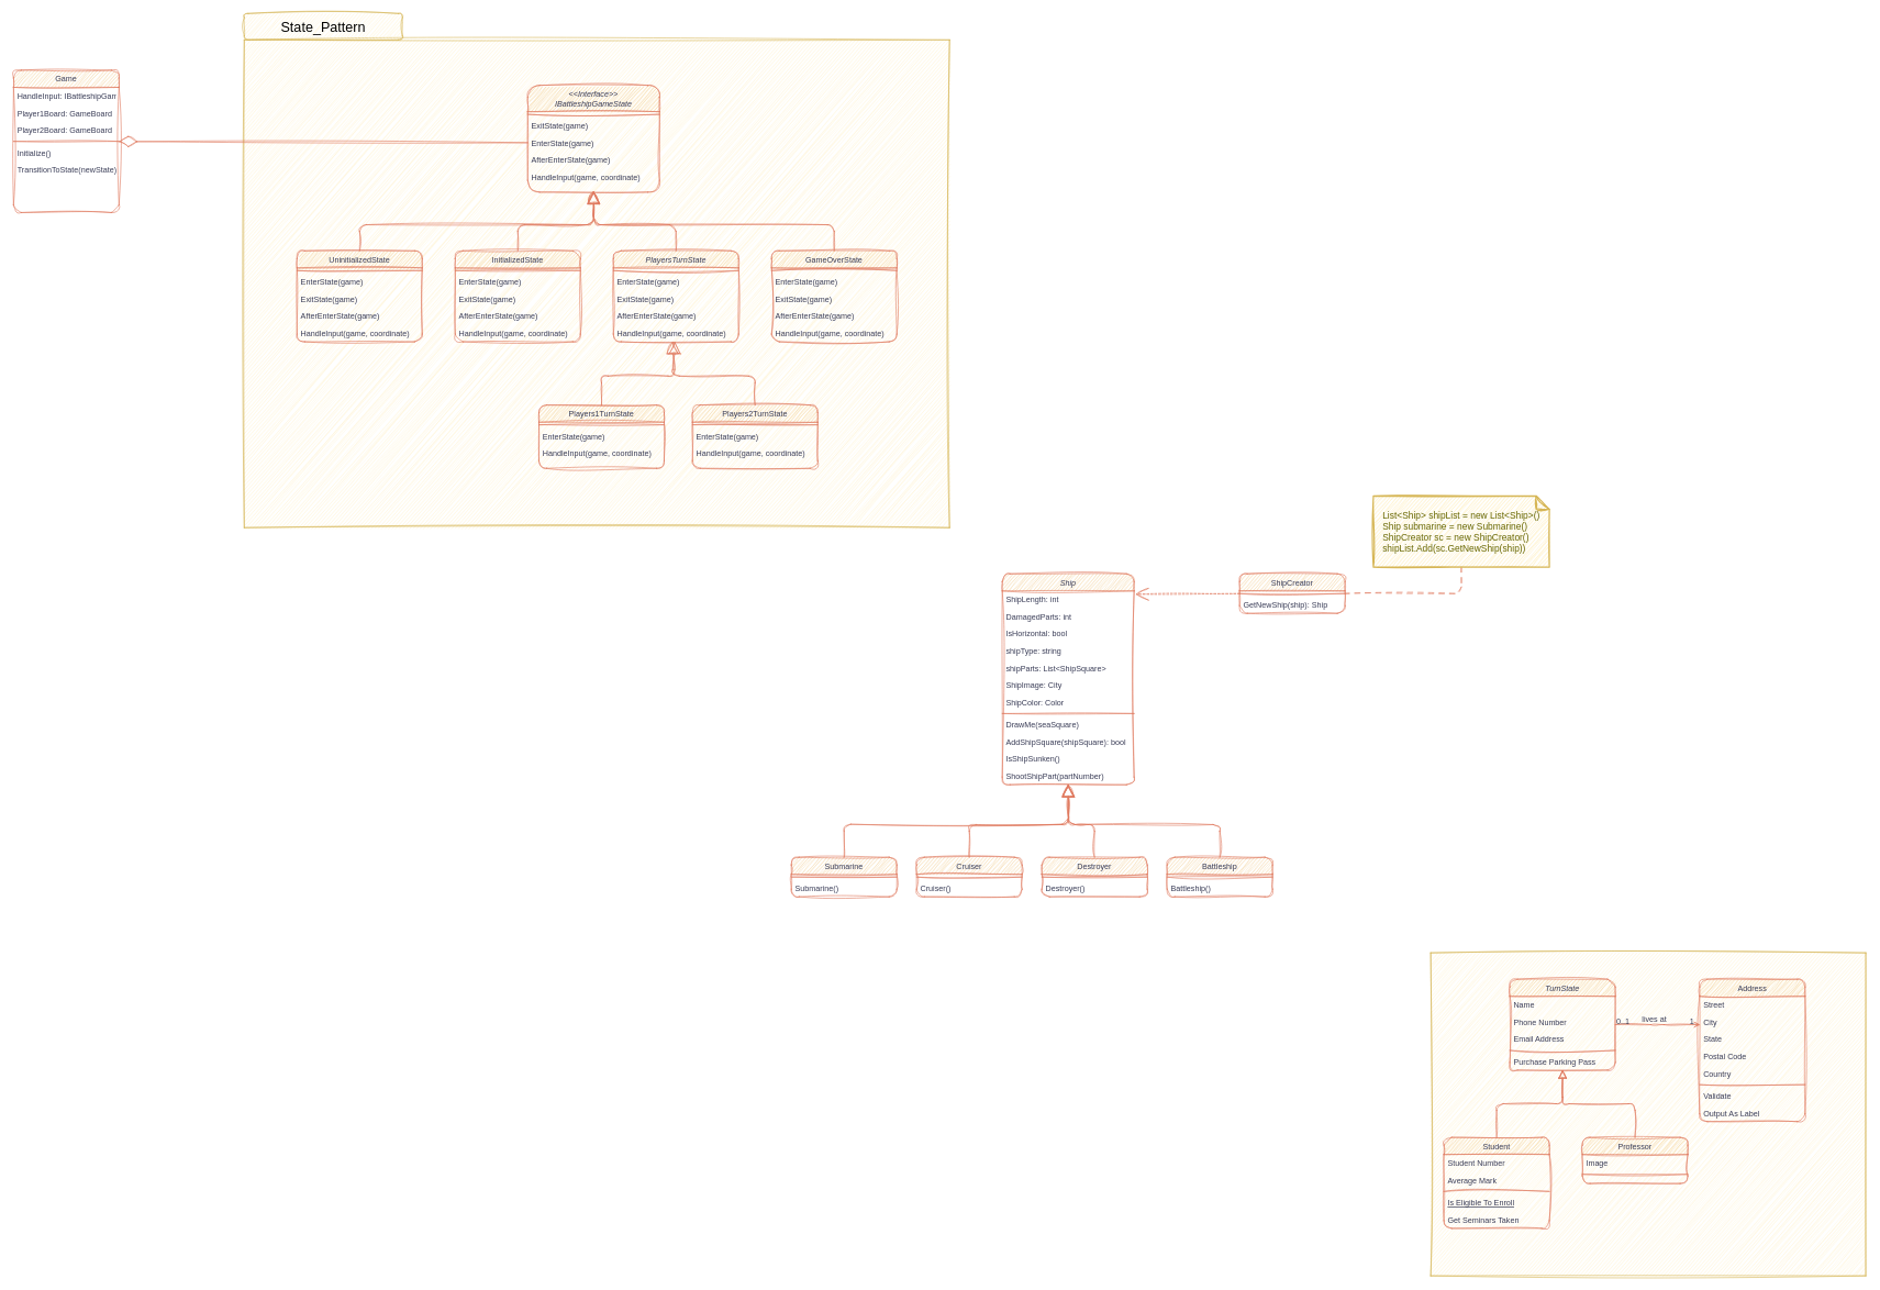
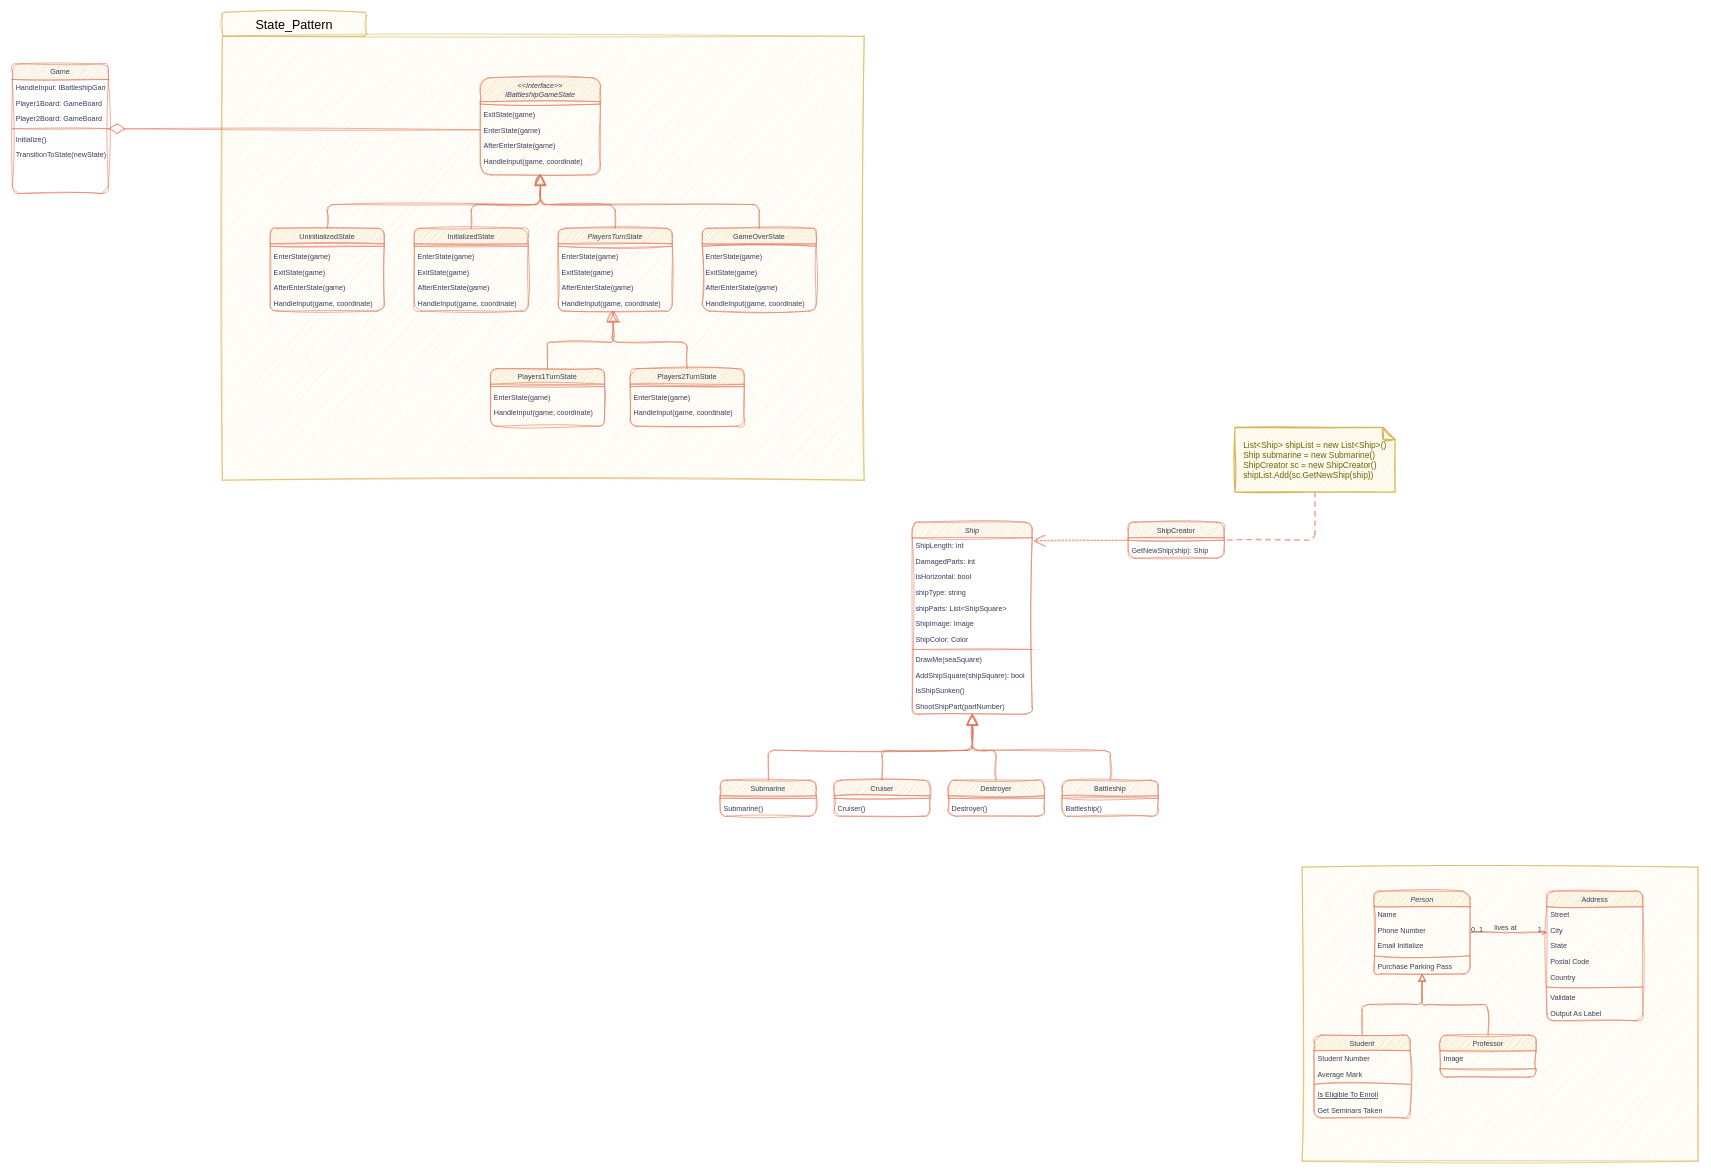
- <mxCell id="37" value="&lt;div style=&quot;text-align: left;&quot;&gt;List&amp;lt;Ship&amp;gt; shipList = new List&amp;lt;Ship&amp;gt;()&lt;/div&gt;&lt;div style=&quot;text-align: left;&quot;&gt;&lt;span style=&quot;background-color: initial;&quot;&gt;Ship submarine = new Submarine()&lt;/span&gt;&lt;/div&gt;&lt;div style=&quot;text-align: left;&quot;&gt;&lt;span style=&quot;background-color: initial;&quot;&gt;ShipCreator sc = new ShipCreator()&lt;/span&gt;&lt;/div&gt;&lt;div style=&quot;text-align: left;&quot;&gt;&lt;span style=&quot;background-color: initial;&quot;&gt;shipList.Add(sc.GetNewShip(ship))&lt;/span&gt;&lt;/div&gt;" style="shape=note;strokeWidth=2;fontSize=14;size=20;whiteSpace=wrap;html=1;fillColor=#fff2cc;strokeColor=#d6b656;fontColor=#666600;rounded=1;sketch=1;hachureGap=4;jiggle=2;curveFitting=1;fontFamily=Helvetica;labelBackgroundColor=none;" vertex="1" parent="1"><mxGeometry x="2083" y="752" width="267" height="108" as="geometry" /></mxCell>
+ <mxCell id="37" value="&lt;div style=&quot;text-align: left;&quot;&gt;List&amp;lt;Ship&amp;gt; shipList = new List&amp;lt;Ship&amp;gt;()&lt;/div&gt;&lt;div style=&quot;text-align: left;&quot;&gt;&lt;span style=&quot;background-color: initial;&quot;&gt;Ship submarine = new Submarine()&lt;/span&gt;&lt;/div&gt;&lt;div style=&quot;text-align: left;&quot;&gt;&lt;span style=&quot;background-color: initial;&quot;&gt;ShipCreator sc = new ShipCreator()&lt;/span&gt;&lt;/div&gt;&lt;div style=&quot;text-align: left;&quot;&gt;&lt;span style=&quot;background-color: initial;&quot;&gt;shipList.Add(sc.GetNewShip(ship))&lt;/span&gt;&lt;/div&gt;" style="shape=note;strokeWidth=2;fontSize=14;size=20;whiteSpace=wrap;html=1;fillColor=#fff2cc;strokeColor=#d6b656;fontColor=#666600;rounded=1;sketch=1;hachureGap=4;jiggle=2;curveFitting=1;fontFamily=Helvetica;labelBackgroundColor=none;" vertex="1" parent="1"><mxGeometry x="2058" y="712" width="267" height="108" as="geometry" /></mxCell>
- <mxCell id="9" value="ShipImage: City" style="text;align=left;verticalAlign=top;spacingLeft=4;spacingRight=4;overflow=hidden;rotatable=0;points=[[0,0.5],[1,0.5]];portConstraint=eastwest;rounded=1;shadow=0;html=0;labelBackgroundColor=none;fontColor=#393C56;sketch=1;curveFitting=1;jiggle=2;" vertex="1" parent="3"><mxGeometry y="156" width="200" height="26" as="geometry" /></mxCell>
+ <mxCell id="9" value="ShipImage: Image" style="text;align=left;verticalAlign=top;spacingLeft=4;spacingRight=4;overflow=hidden;rotatable=0;points=[[0,0.5],[1,0.5]];portConstraint=eastwest;rounded=1;shadow=0;html=0;labelBackgroundColor=none;fontColor=#393C56;sketch=1;curveFitting=1;jiggle=2;" vertex="1" parent="3"><mxGeometry y="156" width="200" height="26" as="geometry" /></mxCell>
- <mxCell id="41" value="TurnState" style="swimlane;fontStyle=2;align=center;verticalAlign=top;childLayout=stackLayout;horizontal=1;startSize=26;horizontalStack=0;resizeParent=1;resizeLast=0;collapsible=1;marginBottom=0;rounded=1;shadow=0;strokeWidth=1;labelBackgroundColor=none;fillColor=#F2CC8F;strokeColor=#E07A5F;fontColor=#393C56;sketch=1;curveFitting=1;jiggle=2;" parent="40" vertex="1"><mxGeometry x="100" width="160" height="138" as="geometry"><mxRectangle x="230" y="140" width="160" height="26" as="alternateBounds" /></mxGeometry></mxCell>
+ <mxCell id="41" value="Person" style="swimlane;fontStyle=2;align=center;verticalAlign=top;childLayout=stackLayout;horizontal=1;startSize=26;horizontalStack=0;resizeParent=1;resizeLast=0;collapsible=1;marginBottom=0;rounded=1;shadow=0;strokeWidth=1;labelBackgroundColor=none;fillColor=#F2CC8F;strokeColor=#E07A5F;fontColor=#393C56;sketch=1;curveFitting=1;jiggle=2;" parent="40" vertex="1"><mxGeometry x="100" width="160" height="138" as="geometry"><mxRectangle x="230" y="140" width="160" height="26" as="alternateBounds" /></mxGeometry></mxCell>
- <mxCell id="44" value="Email Address" style="text;align=left;verticalAlign=top;spacingLeft=4;spacingRight=4;overflow=hidden;rotatable=0;points=[[0,0.5],[1,0.5]];portConstraint=eastwest;rounded=1;shadow=0;html=0;labelBackgroundColor=none;fontColor=#393C56;sketch=1;curveFitting=1;jiggle=2;" parent="41" vertex="1"><mxGeometry y="78" width="160" height="26" as="geometry" /></mxCell>
+ <mxCell id="44" value="Email Initialize" style="text;align=left;verticalAlign=top;spacingLeft=4;spacingRight=4;overflow=hidden;rotatable=0;points=[[0,0.5],[1,0.5]];portConstraint=eastwest;rounded=1;shadow=0;html=0;labelBackgroundColor=none;fontColor=#393C56;sketch=1;curveFitting=1;jiggle=2;" parent="41" vertex="1"><mxGeometry y="78" width="160" height="26" as="geometry" /></mxCell>
